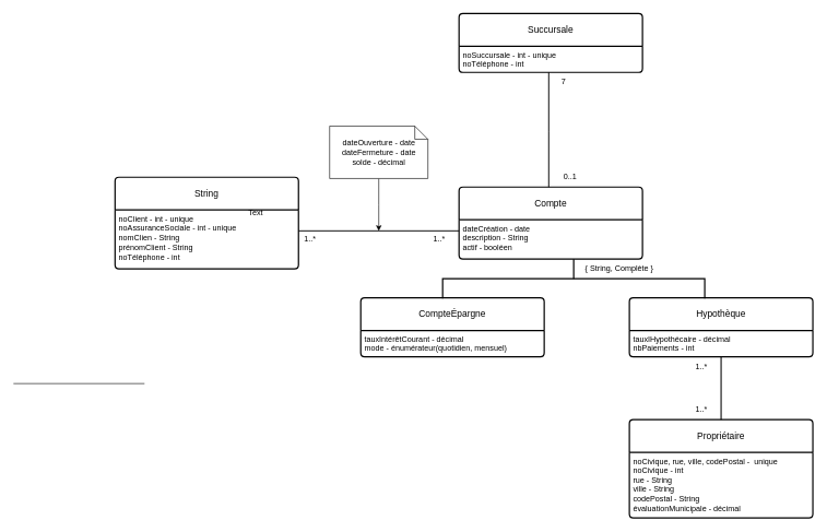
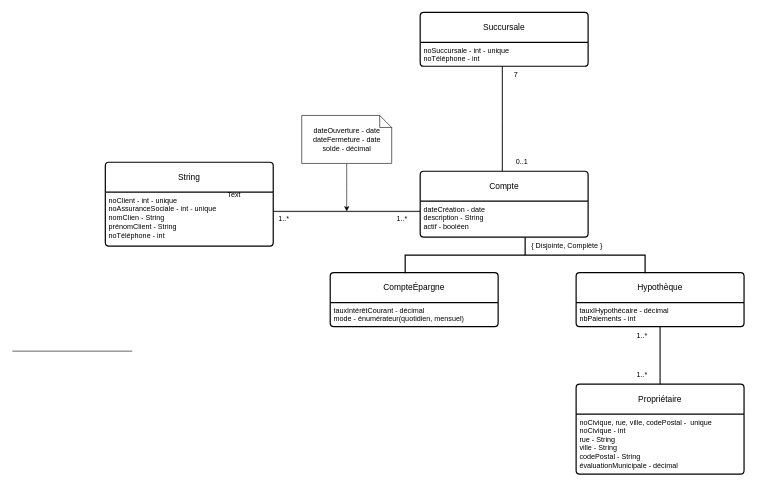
- <mxCell id="28" value="{ String, Complète }" style="text;html=1;strokeColor=none;fillColor=none;align=center;verticalAlign=middle;whiteSpace=wrap;rounded=0;" vertex="1" parent="1"><mxGeometry x="880" y="395" width="130" height="30" as="geometry" /></mxCell>
+ <mxCell id="28" value="{ Disjointe, Complète }" style="text;html=1;strokeColor=none;fillColor=none;align=center;verticalAlign=middle;whiteSpace=wrap;rounded=0;" vertex="1" parent="1"><mxGeometry x="880" y="395" width="130" height="30" as="geometry" /></mxCell>
